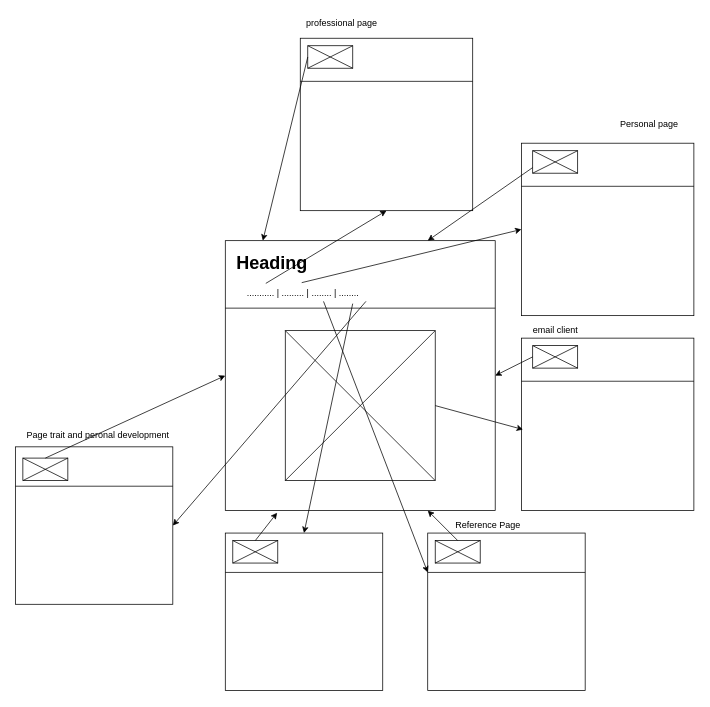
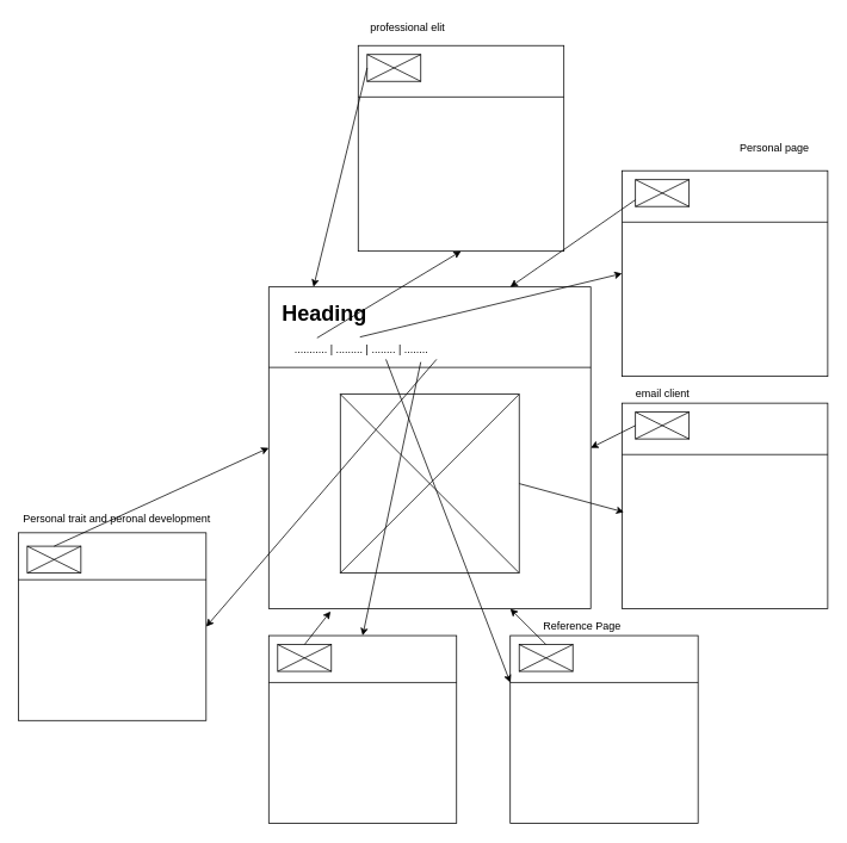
- <mxCell id="8" value="professional page&lt;br&gt;" style="text;html=1;align=center;verticalAlign=middle;resizable=0;points=[];autosize=1;" vertex="1" parent="1"><mxGeometry x="400" y="20" width="110" height="20" as="geometry" /></mxCell>
+ <mxCell id="8" value="professional elit&lt;br&gt;" style="text;html=1;align=center;verticalAlign=middle;resizable=0;points=[];autosize=1;" vertex="1" parent="1"><mxGeometry x="400" y="20" width="110" height="20" as="geometry" /></mxCell>
- <mxCell id="53" value="Page trait and peronal development" style="text;html=1;align=center;verticalAlign=middle;resizable=0;points=[];autosize=1;" vertex="1" parent="1"><mxGeometry x="20" y="570" width="220" height="20" as="geometry" /></mxCell>
+ <mxCell id="53" value="Personal trait and peronal development" style="text;html=1;align=center;verticalAlign=middle;resizable=0;points=[];autosize=1;" vertex="1" parent="1"><mxGeometry x="20" y="570" width="220" height="20" as="geometry" /></mxCell>
